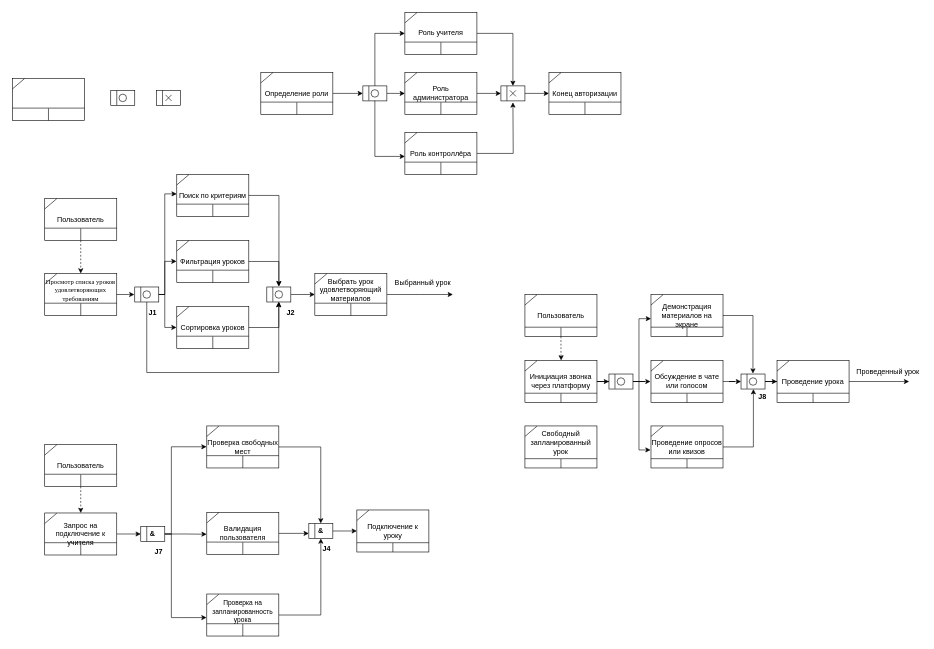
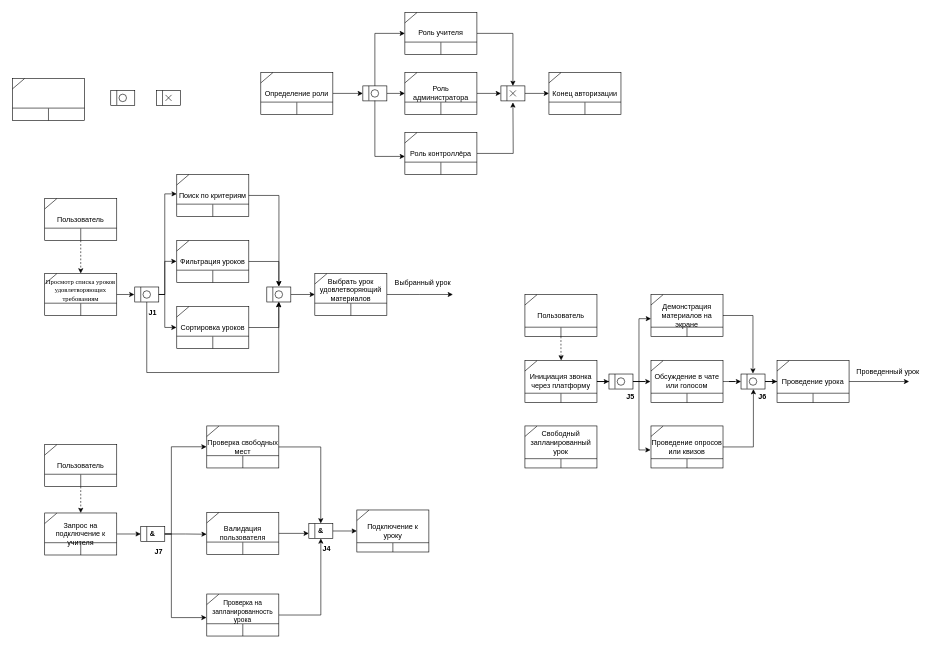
- <mxCell id="80" value="&lt;b&gt;J2&lt;/b&gt;" style="text;html=1;align=center;verticalAlign=middle;whiteSpace=wrap;rounded=0;" parent="1" vertex="1"><mxGeometry x="474" y="510" width="20" height="20" as="geometry" /></mxCell>
+ <mxCell id="176" value="&lt;b&gt;J5&lt;/b&gt;" style="text;html=1;align=center;verticalAlign=middle;whiteSpace=wrap;rounded=0;" vertex="1" parent="1"><mxGeometry x="1040.25" y="650" width="20" height="20" as="geometry" /></mxCell>
- <mxCell id="177" value="&lt;b&gt;J8&lt;/b&gt;" style="text;html=1;align=center;verticalAlign=middle;whiteSpace=wrap;rounded=0;" vertex="1" parent="1"><mxGeometry x="1260.25" y="650" width="20" height="20" as="geometry" /></mxCell>
+ <mxCell id="177" value="&lt;b&gt;J6&lt;/b&gt;" style="text;html=1;align=center;verticalAlign=middle;whiteSpace=wrap;rounded=0;" vertex="1" parent="1"><mxGeometry x="1260.25" y="650" width="20" height="20" as="geometry" /></mxCell>
